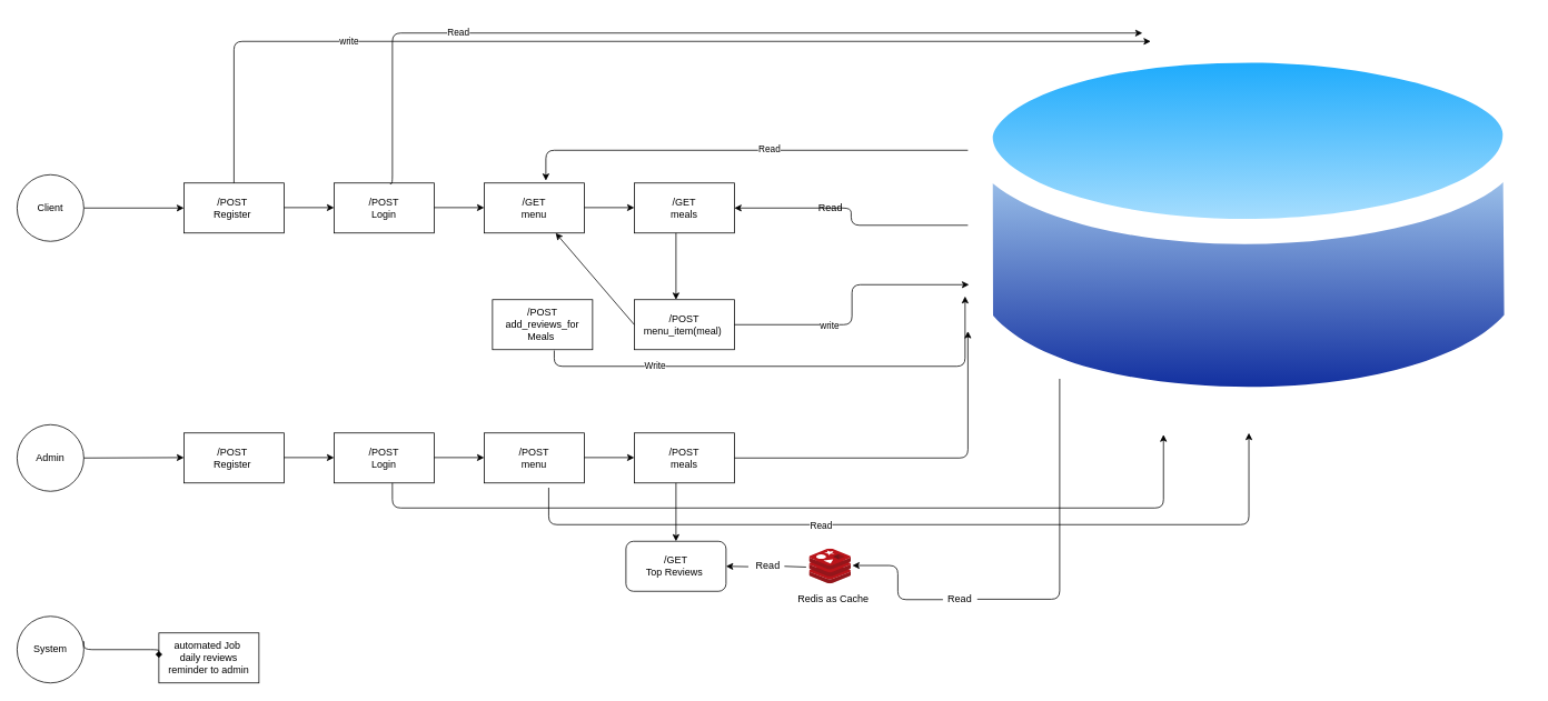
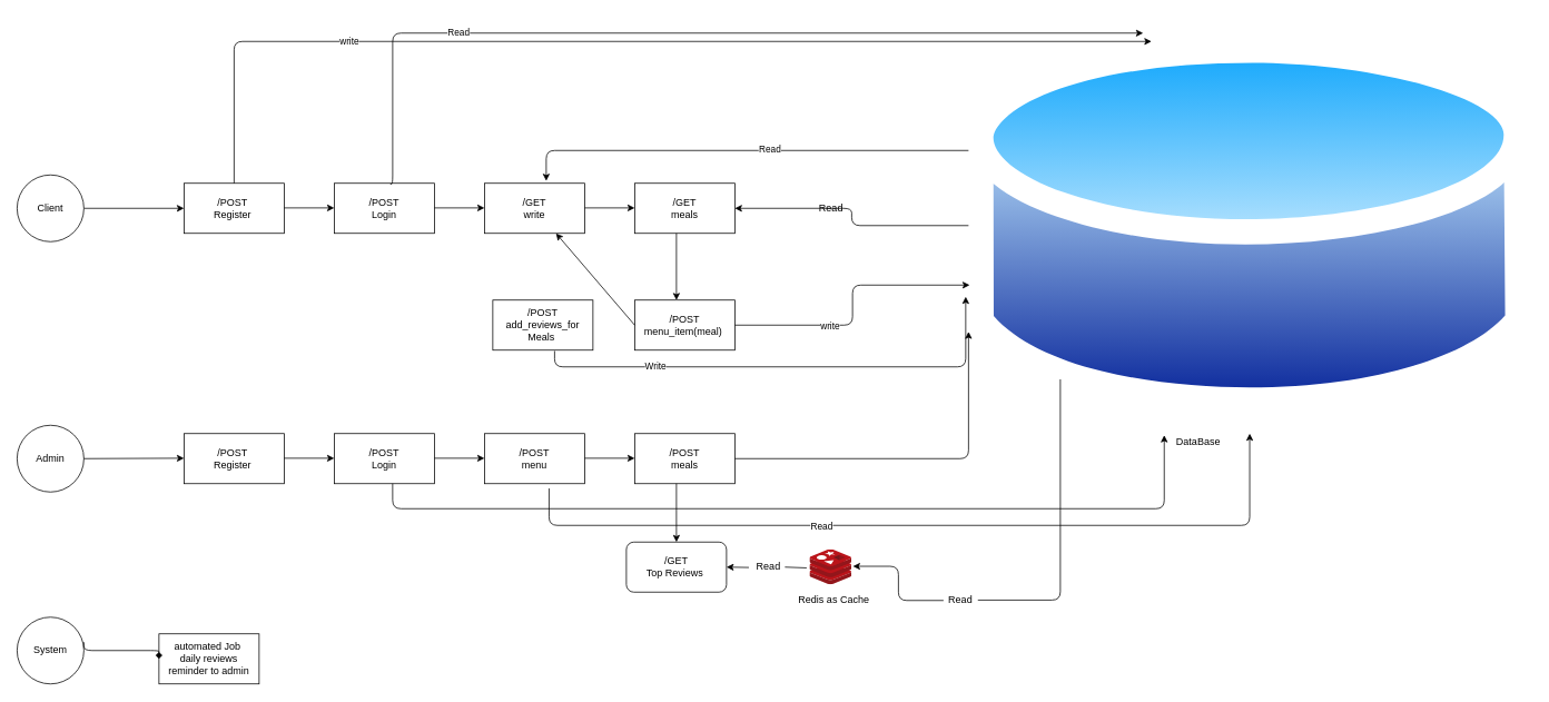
- <mxCell id="5" value="/GET&lt;br&gt;menu" style="whiteSpace=wrap;html=1;" vertex="1" parent="1"><mxGeometry x="580" y="219" width="120" height="60" as="geometry" /></mxCell>
+ <mxCell id="5" value="/GET&lt;br&gt;write" style="whiteSpace=wrap;html=1;" vertex="1" parent="1"><mxGeometry x="580" y="219" width="120" height="60" as="geometry" /></mxCell>
+ <mxCell id="30" value="DataBase" style="text;html=1;align=center;verticalAlign=middle;resizable=0;points=[];autosize=1;strokeColor=none;fillColor=none;" vertex="1" parent="1"><mxGeometry x="1400" y="519" width="70" height="20" as="geometry" /></mxCell>
